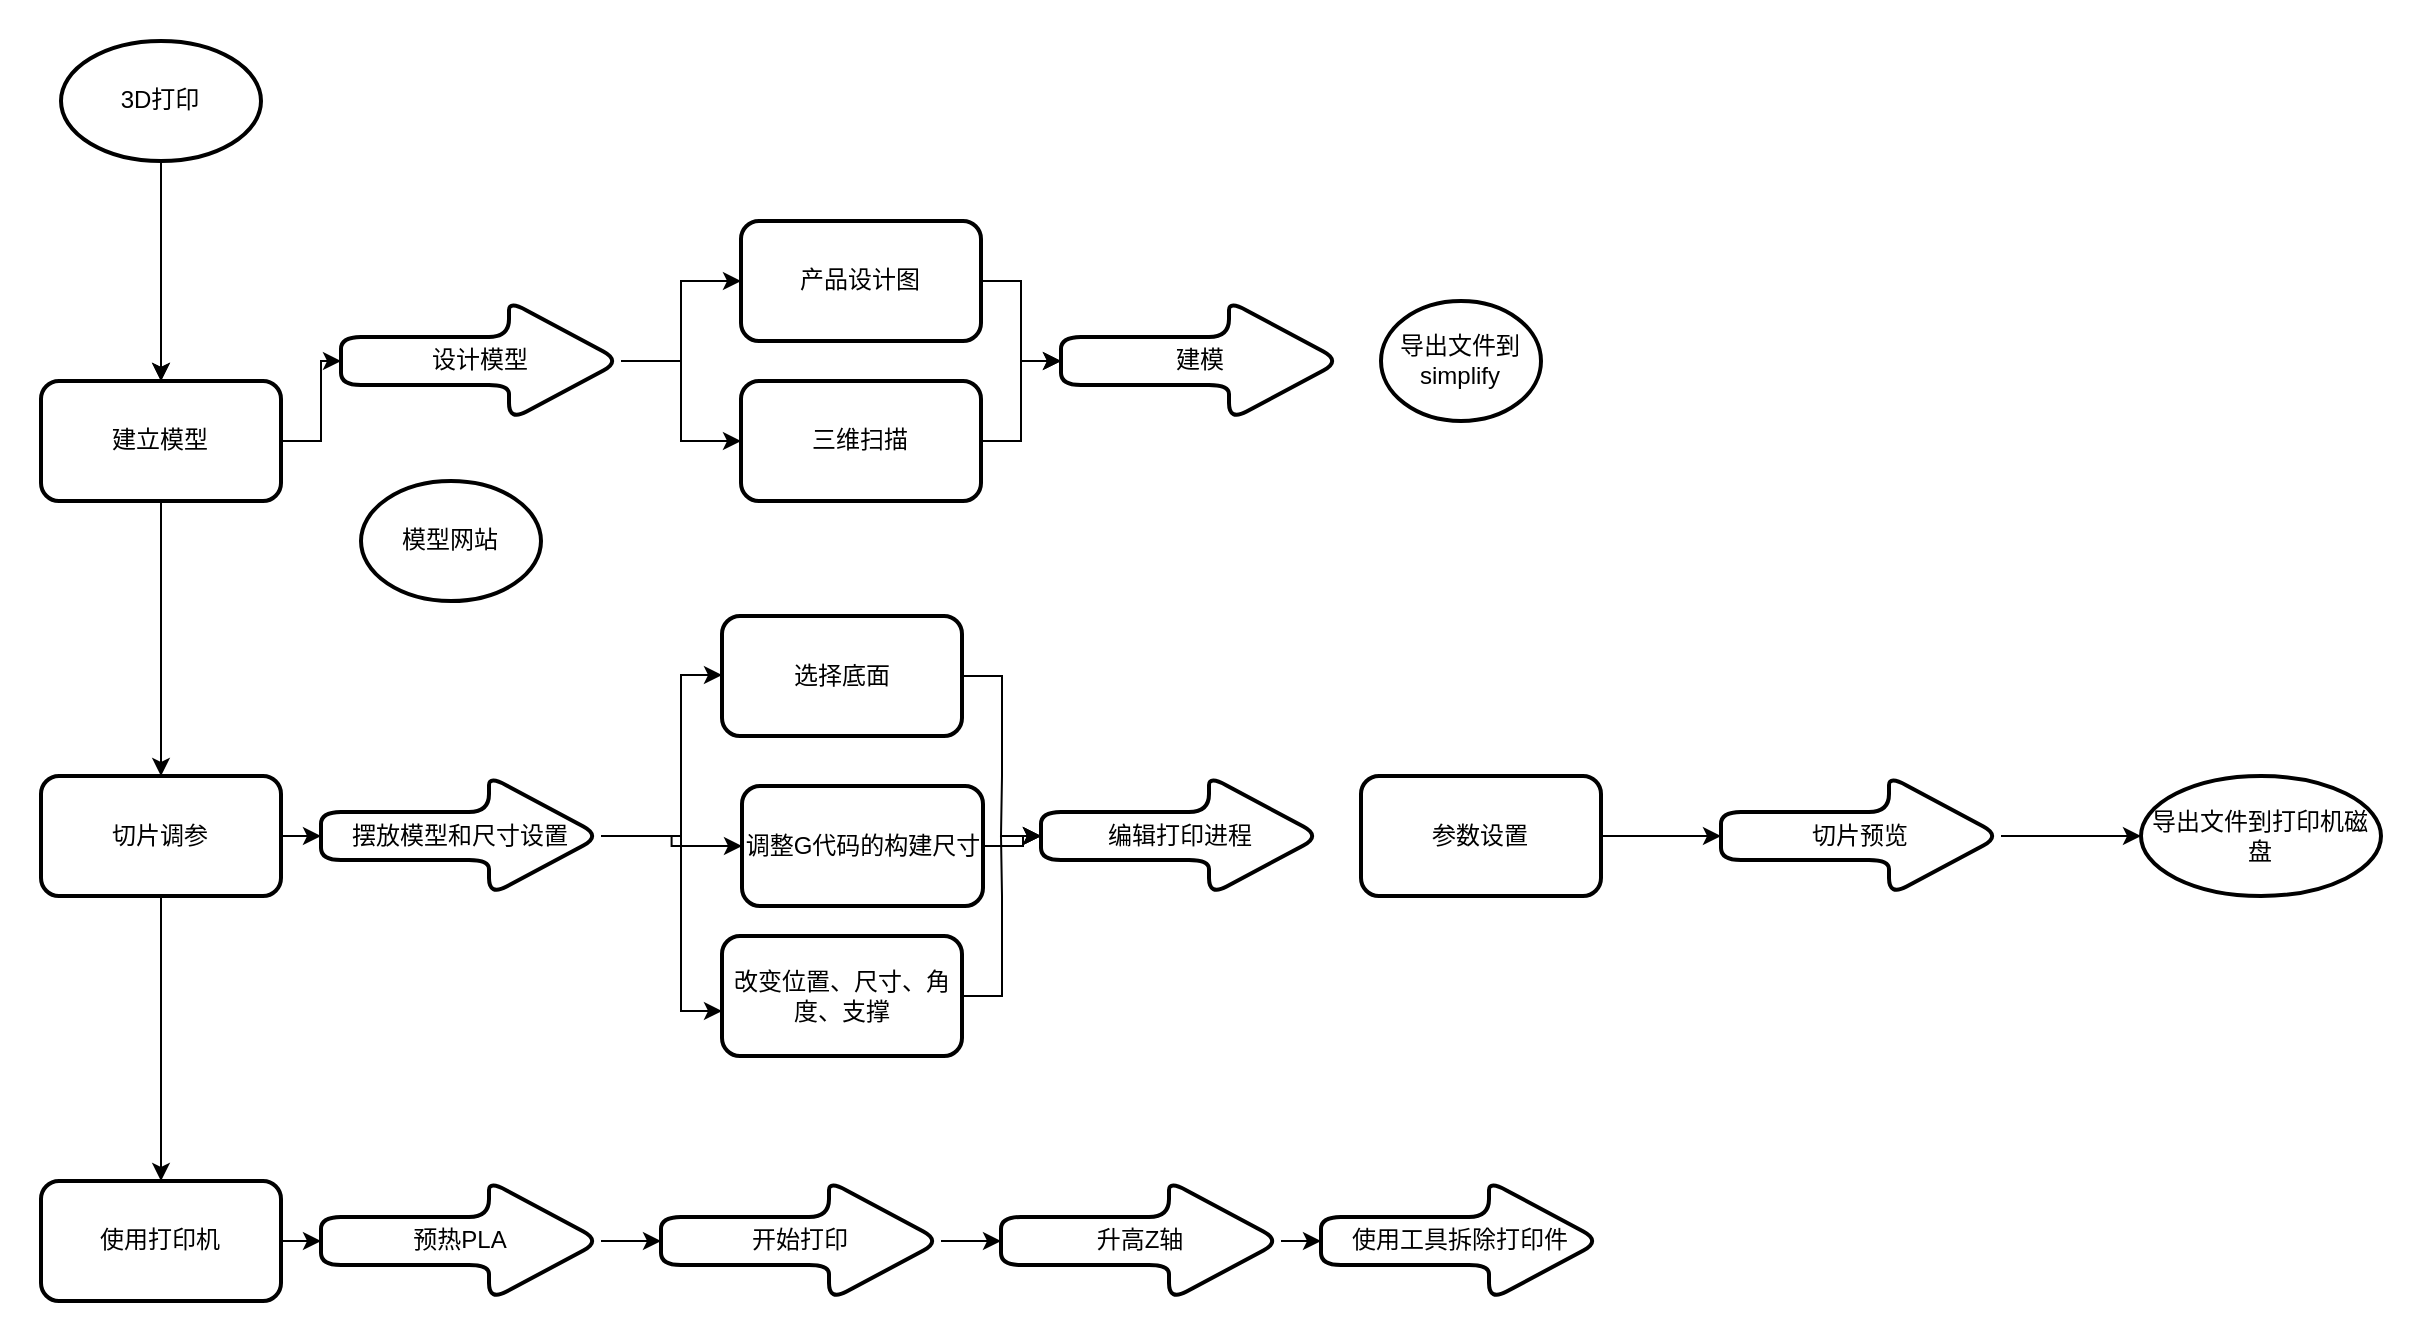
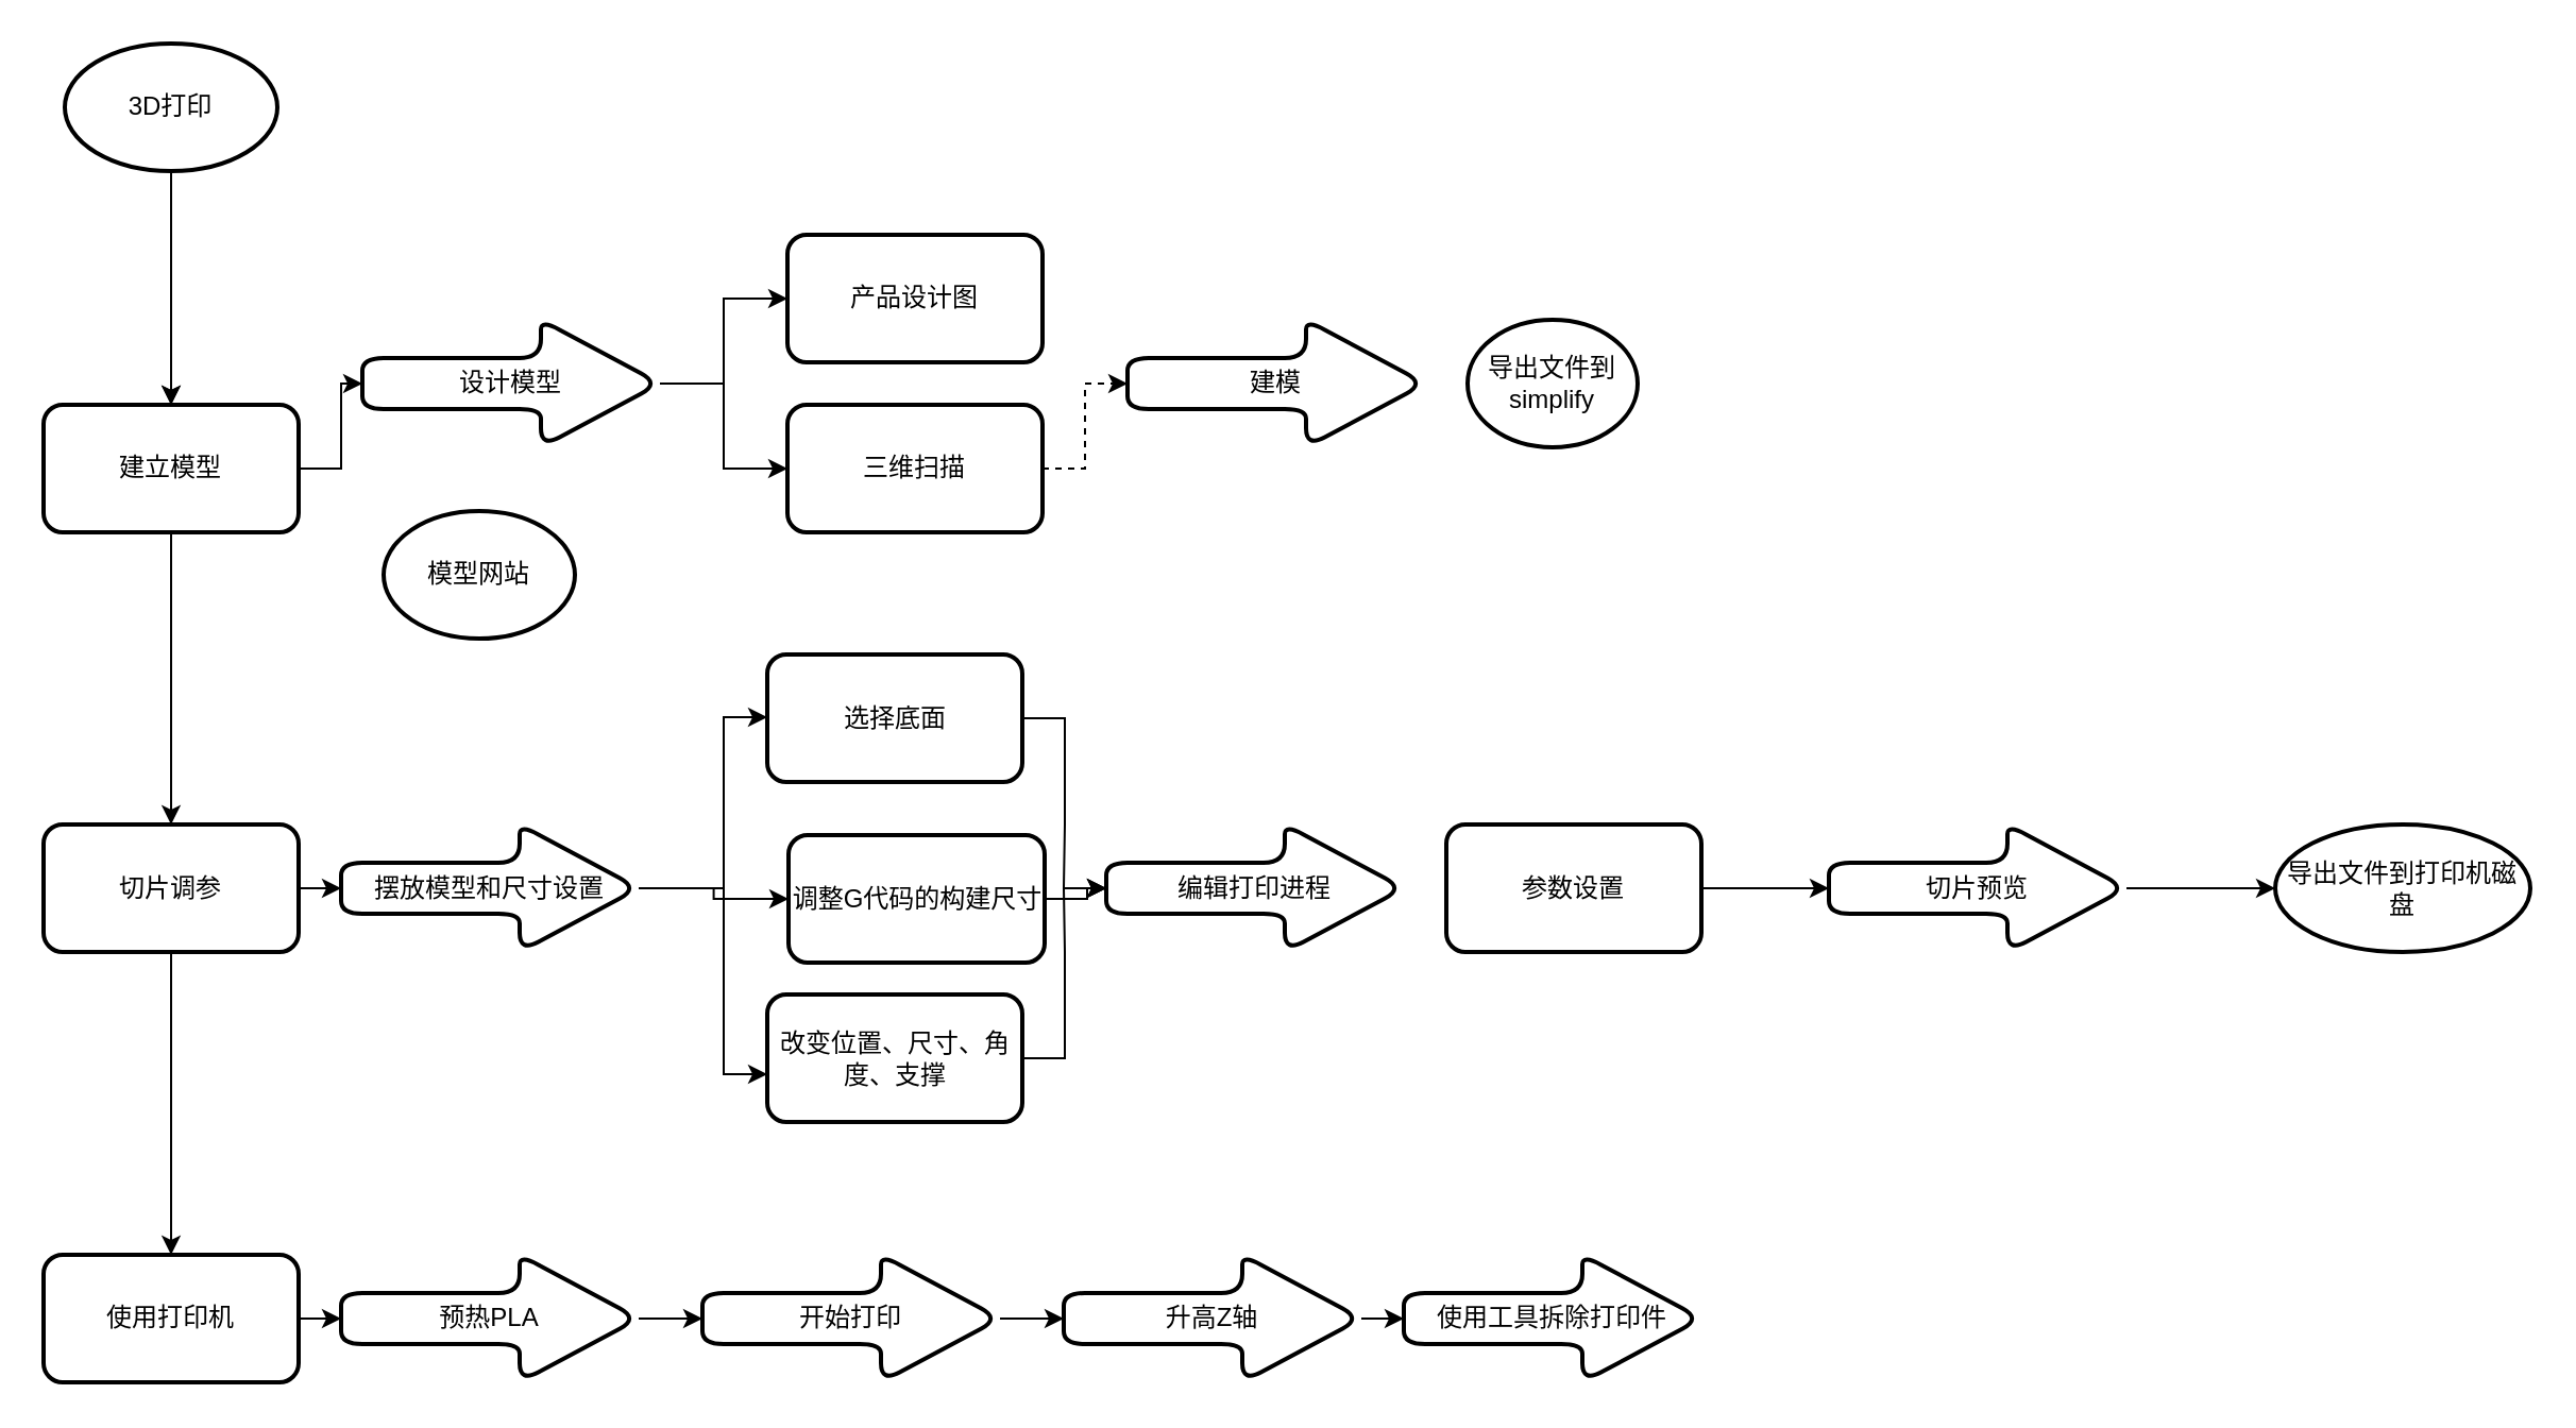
- <mxCell id="11" value="" style="edgeStyle=orthogonalEdgeStyle;rounded=0;orthogonalLoop=1;jettySize=auto;html=1;" edge="1" parent="1" source="12" target="15"><mxGeometry relative="1" as="geometry" /></mxCell>
- <mxCell id="13" value="" style="edgeStyle=orthogonalEdgeStyle;rounded=0;orthogonalLoop=1;jettySize=auto;html=1;" edge="1" parent="1" source="14" target="15"><mxGeometry relative="1" as="geometry" /></mxCell>
+ <mxCell id="13" value="" style="edgeStyle=orthogonalEdgeStyle;rounded=0;orthogonalLoop=1;jettySize=auto;html=1;dashed=1;" edge="1" parent="1" source="14" target="15"><mxGeometry relative="1" as="geometry" /></mxCell>
